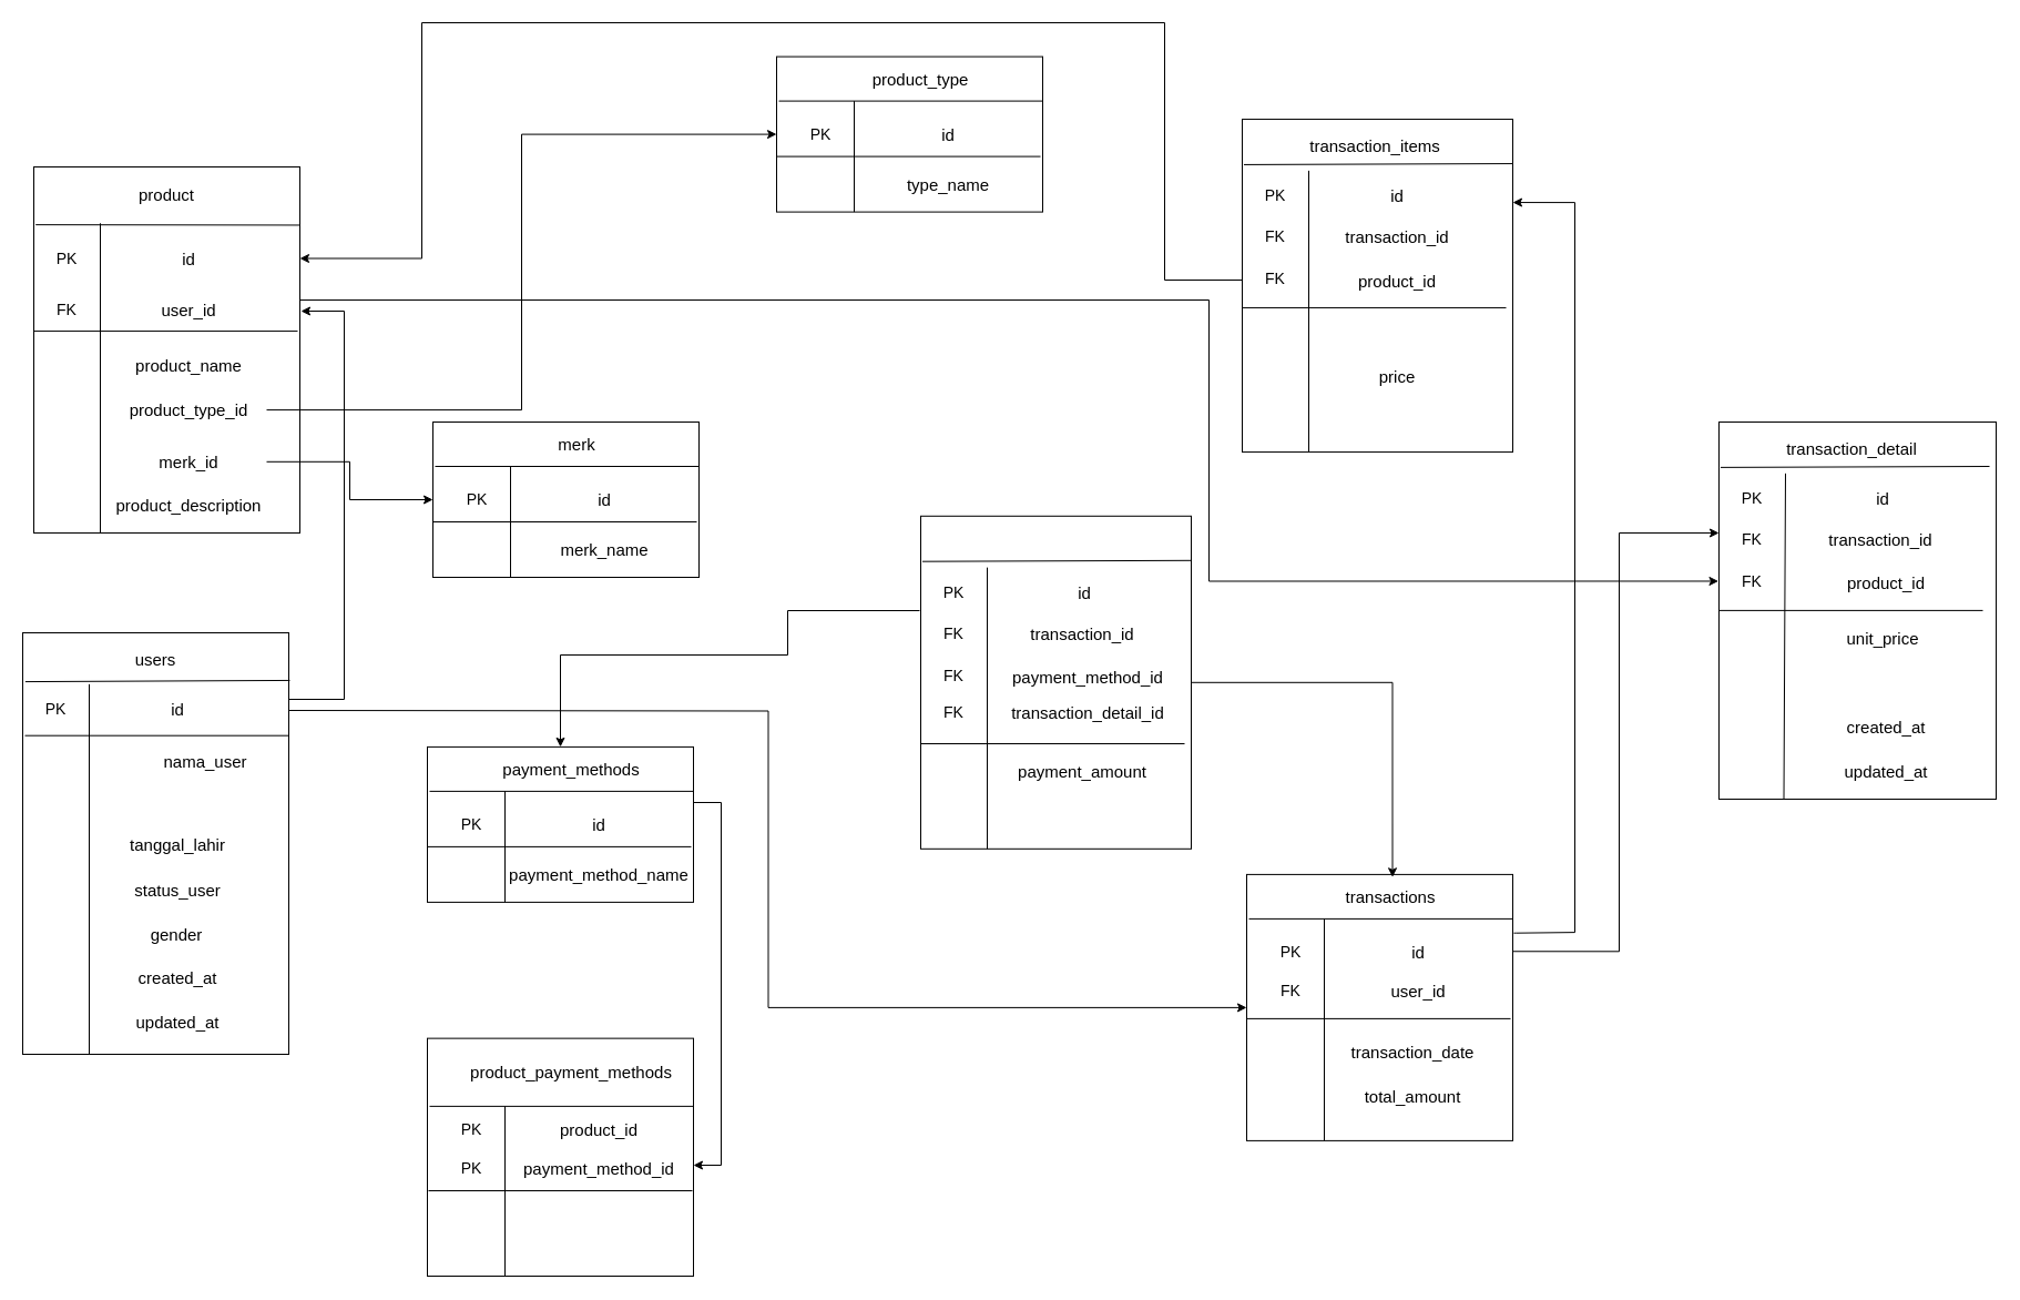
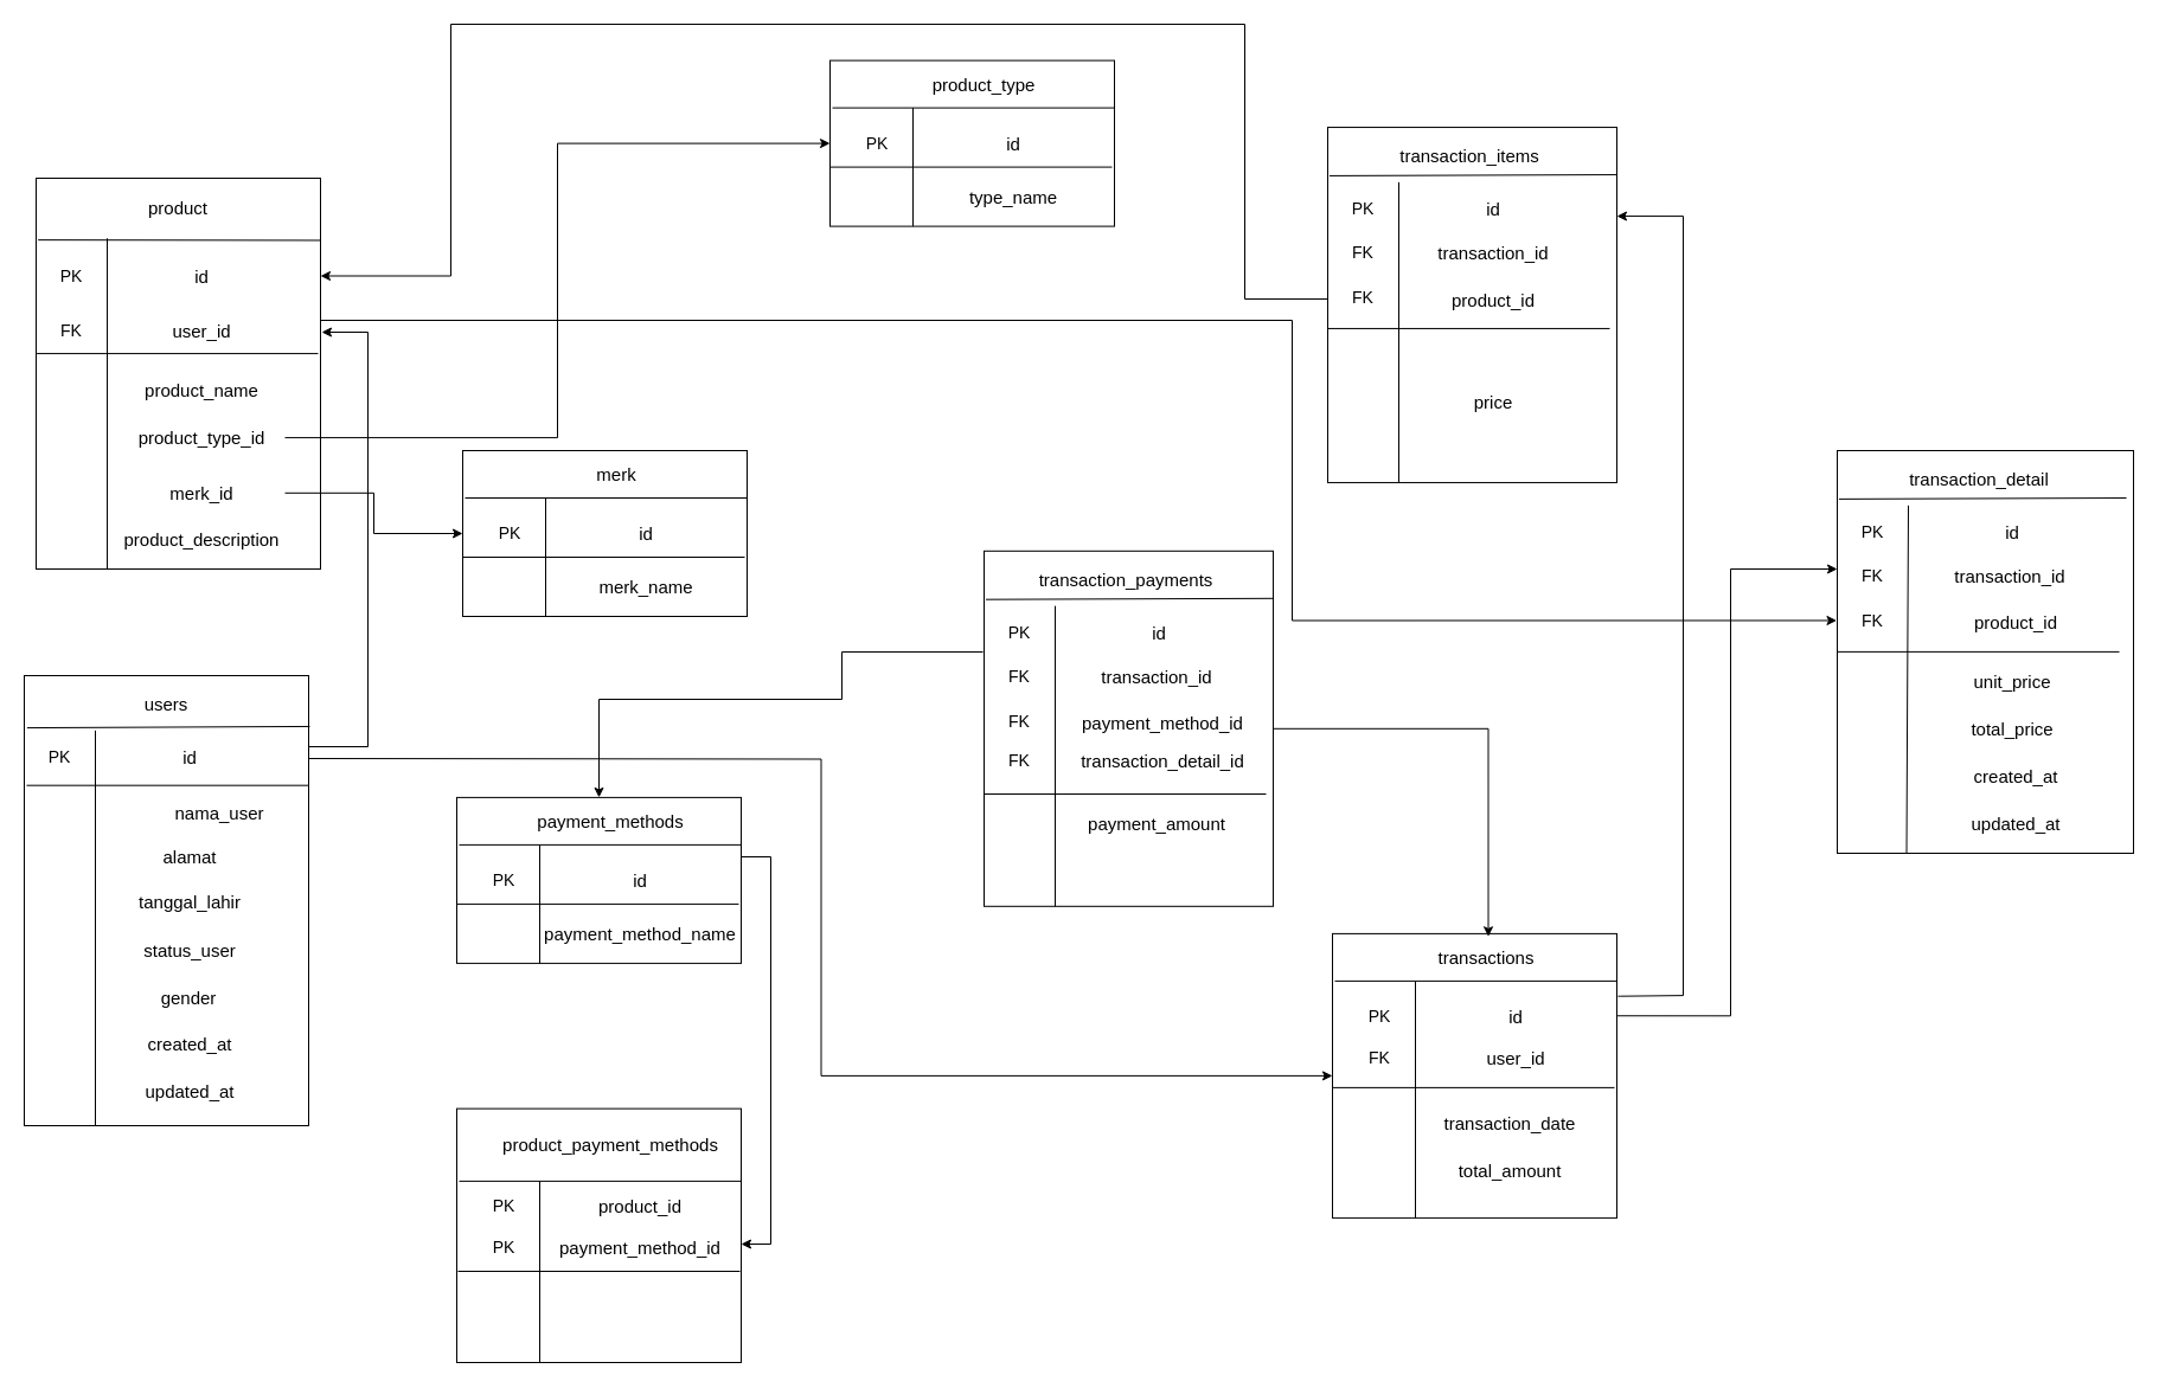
+ <mxCell id="103" value="transaction_payments" style="text;html=1;align=center;verticalAlign=middle;whiteSpace=wrap;rounded=0;strokeWidth=2;fontSize=15;" vertex="1" parent="101"><mxGeometry x="50" y="9.268" width="140" height="29.231" as="geometry" /></mxCell>
+ <mxCell id="140" value="total_price  " style="text;html=1;align=center;verticalAlign=middle;whiteSpace=wrap;rounded=0;strokeWidth=2;fontSize=15;" vertex="1" parent="125"><mxGeometry x="78" y="220.004" width="140" height="29.584" as="geometry" /></mxCell>
+ <mxCell id="28" value="alamat" style="text;html=1;align=center;verticalAlign=middle;whiteSpace=wrap;rounded=0;strokeWidth=2;fontSize=15;" vertex="1" parent="23"><mxGeometry x="70" y="141.024" width="140" height="24.95" as="geometry" /></mxCell>
